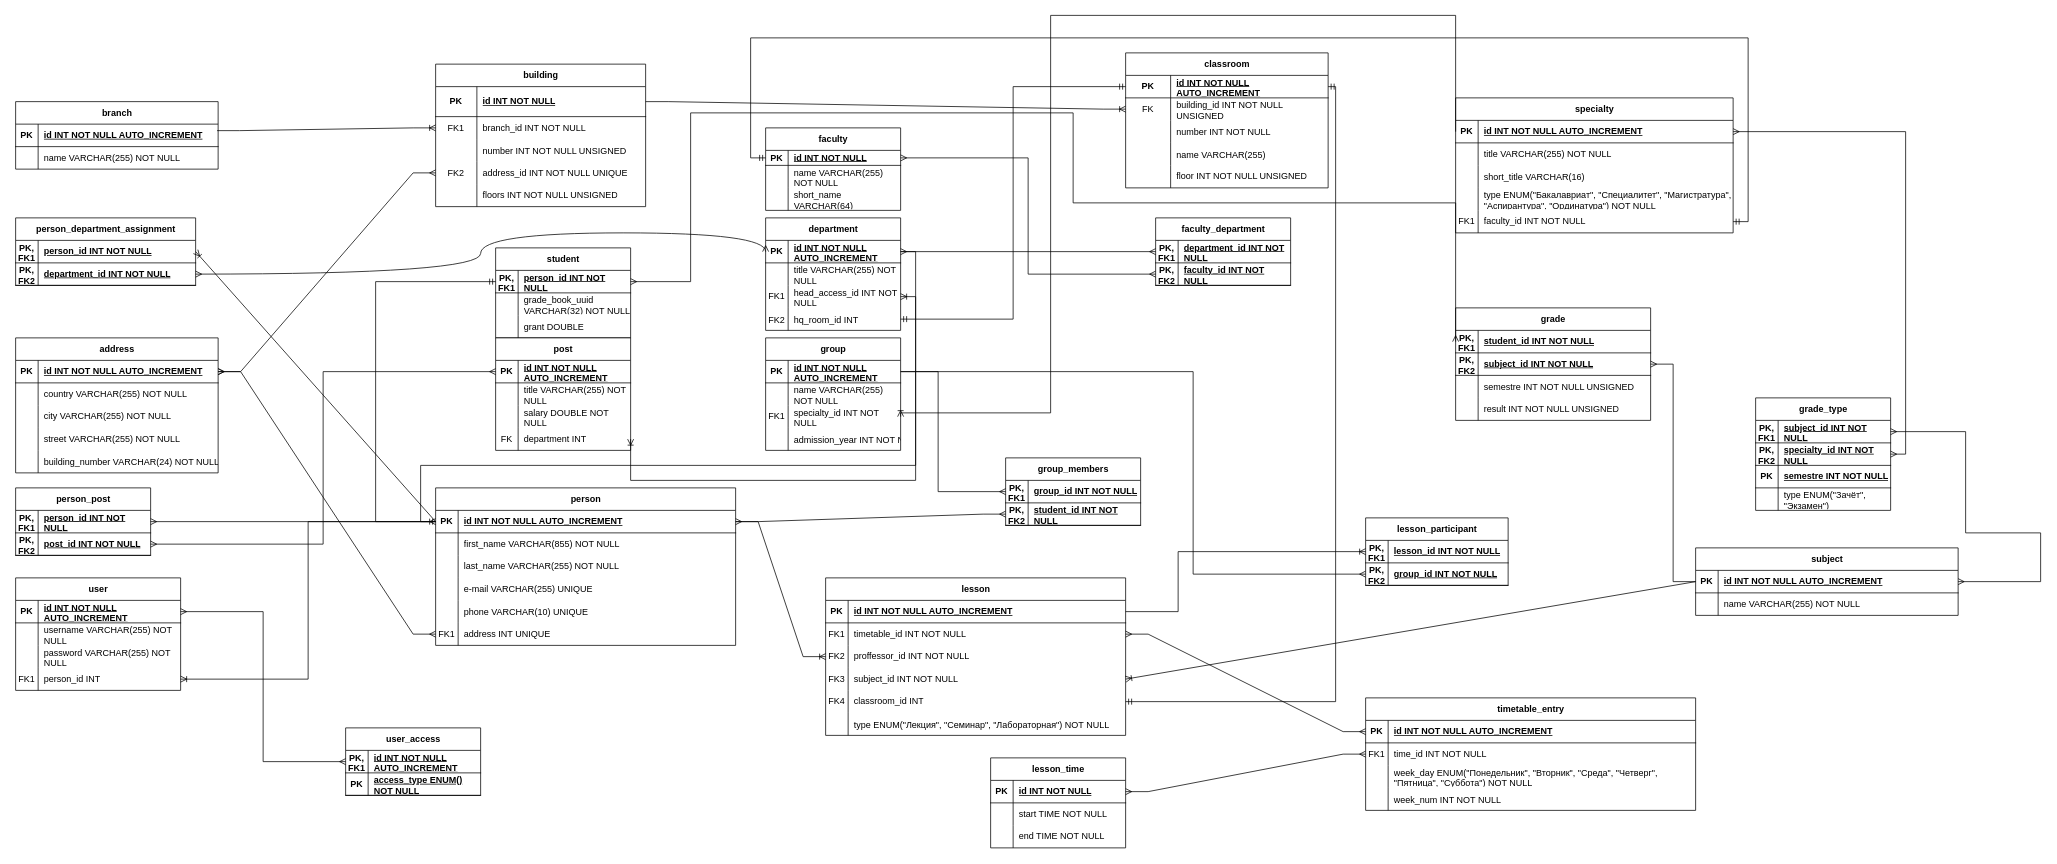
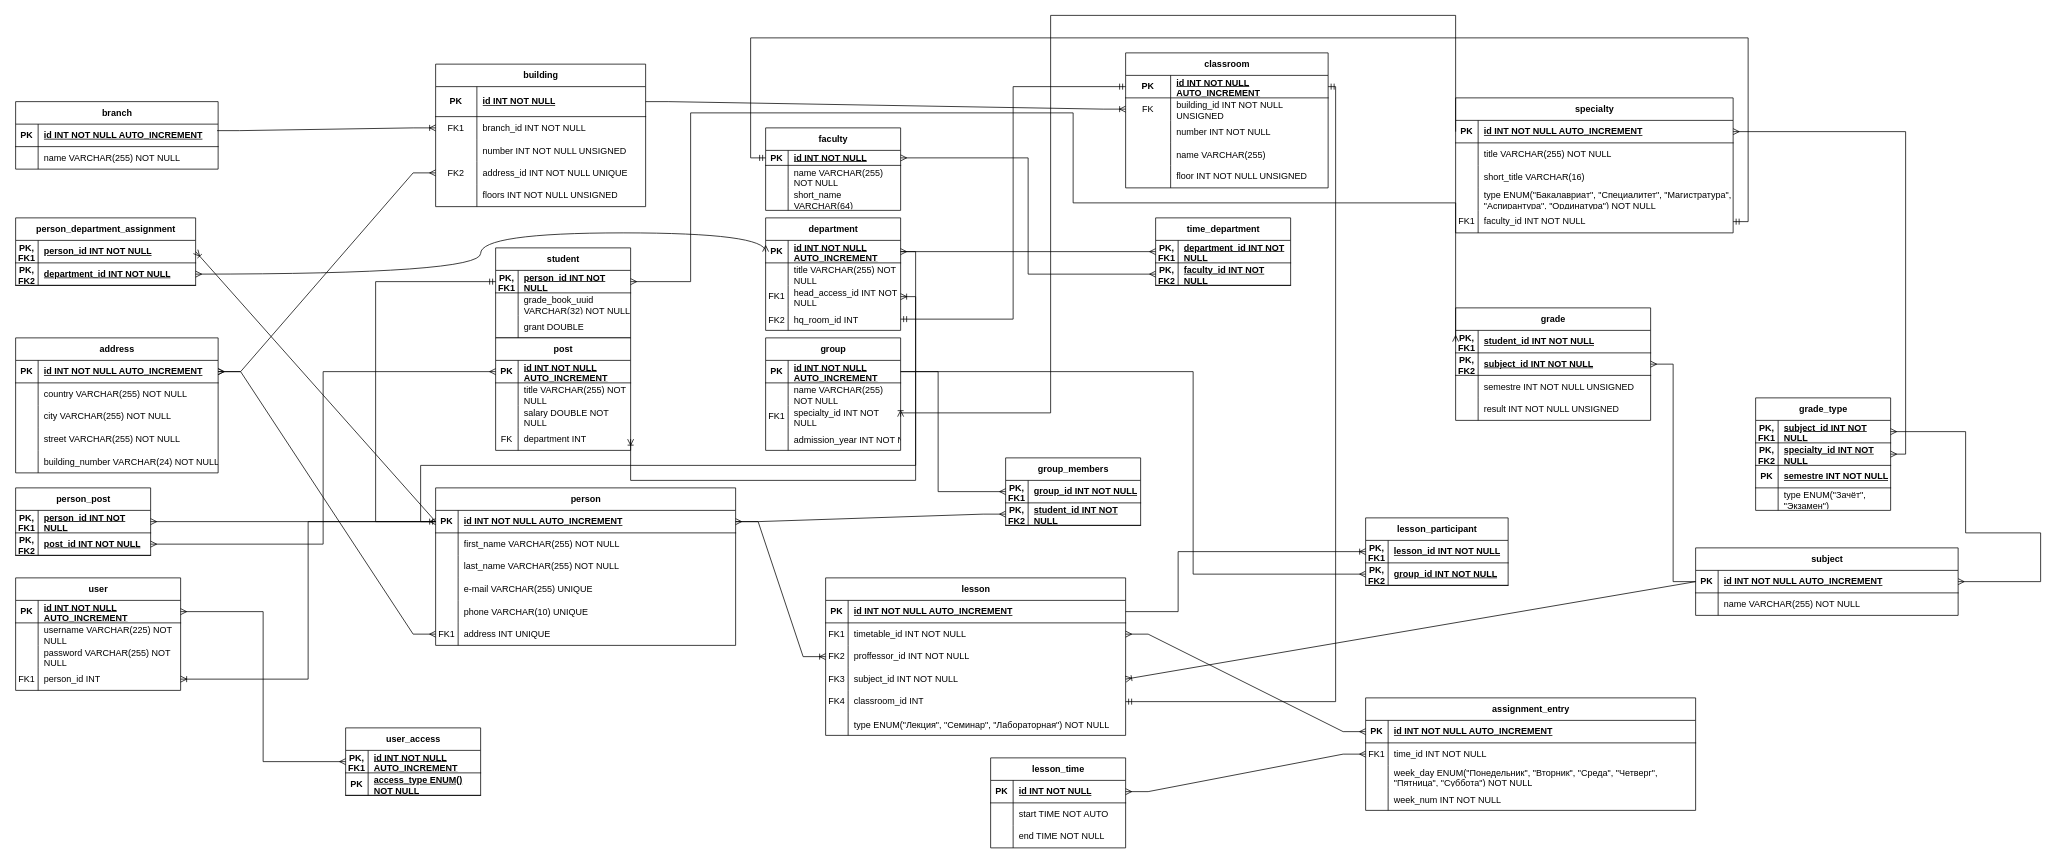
- <mxCell id="262" value="faculty_department" style="shape=table;startSize=30;container=1;collapsible=1;childLayout=tableLayout;fixedRows=1;rowLines=0;fontStyle=1;align=center;resizeLast=1;html=1;" vertex="1" parent="1"><mxGeometry x="1540" y="290" width="180" height="90" as="geometry" /></mxCell>
+ <mxCell id="262" value="time_department" style="shape=table;startSize=30;container=1;collapsible=1;childLayout=tableLayout;fixedRows=1;rowLines=0;fontStyle=1;align=center;resizeLast=1;html=1;" vertex="1" parent="1"><mxGeometry x="1540" y="290" width="180" height="90" as="geometry" /></mxCell>
- <mxCell id="47" value="first_name VARCHAR(855) NOT NULL" style="shape=partialRectangle;connectable=0;fillColor=none;top=0;left=0;bottom=0;right=0;align=left;spacingLeft=6;overflow=hidden;whiteSpace=wrap;html=1;" parent="45" vertex="1"><mxGeometry x="30" width="370" height="30" as="geometry"><mxRectangle width="370" height="30" as="alternateBounds" /></mxGeometry></mxCell>
+ <mxCell id="47" value="first_name VARCHAR(255) NOT NULL" style="shape=partialRectangle;connectable=0;fillColor=none;top=0;left=0;bottom=0;right=0;align=left;spacingLeft=6;overflow=hidden;whiteSpace=wrap;html=1;" parent="45" vertex="1"><mxGeometry x="30" width="370" height="30" as="geometry"><mxRectangle width="370" height="30" as="alternateBounds" /></mxGeometry></mxCell>
- <mxCell id="275" value="username VARCHAR(255) NOT NULL" style="shape=partialRectangle;connectable=0;fillColor=none;top=0;left=0;bottom=0;right=0;align=left;spacingLeft=6;overflow=hidden;whiteSpace=wrap;html=1;" vertex="1" parent="273"><mxGeometry x="30" width="190" height="30" as="geometry"><mxRectangle width="190" height="30" as="alternateBounds" /></mxGeometry></mxCell>
+ <mxCell id="275" value="username VARCHAR(225) NOT NULL" style="shape=partialRectangle;connectable=0;fillColor=none;top=0;left=0;bottom=0;right=0;align=left;spacingLeft=6;overflow=hidden;whiteSpace=wrap;html=1;" vertex="1" parent="273"><mxGeometry x="30" width="190" height="30" as="geometry"><mxRectangle width="190" height="30" as="alternateBounds" /></mxGeometry></mxCell>
- <mxCell id="149" value="timetable_entry" style="shape=table;startSize=30;container=1;collapsible=1;childLayout=tableLayout;fixedRows=1;rowLines=0;fontStyle=1;align=center;resizeLast=1;html=1;" parent="1" vertex="1"><mxGeometry x="1820" y="930" width="440" height="150" as="geometry" /></mxCell>
+ <mxCell id="149" value="assignment_entry" style="shape=table;startSize=30;container=1;collapsible=1;childLayout=tableLayout;fixedRows=1;rowLines=0;fontStyle=1;align=center;resizeLast=1;html=1;" parent="1" vertex="1"><mxGeometry x="1820" y="930" width="440" height="150" as="geometry" /></mxCell>
- <mxCell id="145" value="start TIME NOT NULL" style="shape=partialRectangle;connectable=0;fillColor=none;top=0;left=0;bottom=0;right=0;align=left;spacingLeft=6;overflow=hidden;whiteSpace=wrap;html=1;" parent="143" vertex="1"><mxGeometry x="30" width="150" height="30" as="geometry"><mxRectangle width="150" height="30" as="alternateBounds" /></mxGeometry></mxCell>
+ <mxCell id="145" value="start TIME NOT AUTO" style="shape=partialRectangle;connectable=0;fillColor=none;top=0;left=0;bottom=0;right=0;align=left;spacingLeft=6;overflow=hidden;whiteSpace=wrap;html=1;" parent="143" vertex="1"><mxGeometry x="30" width="150" height="30" as="geometry"><mxRectangle width="150" height="30" as="alternateBounds" /></mxGeometry></mxCell>
